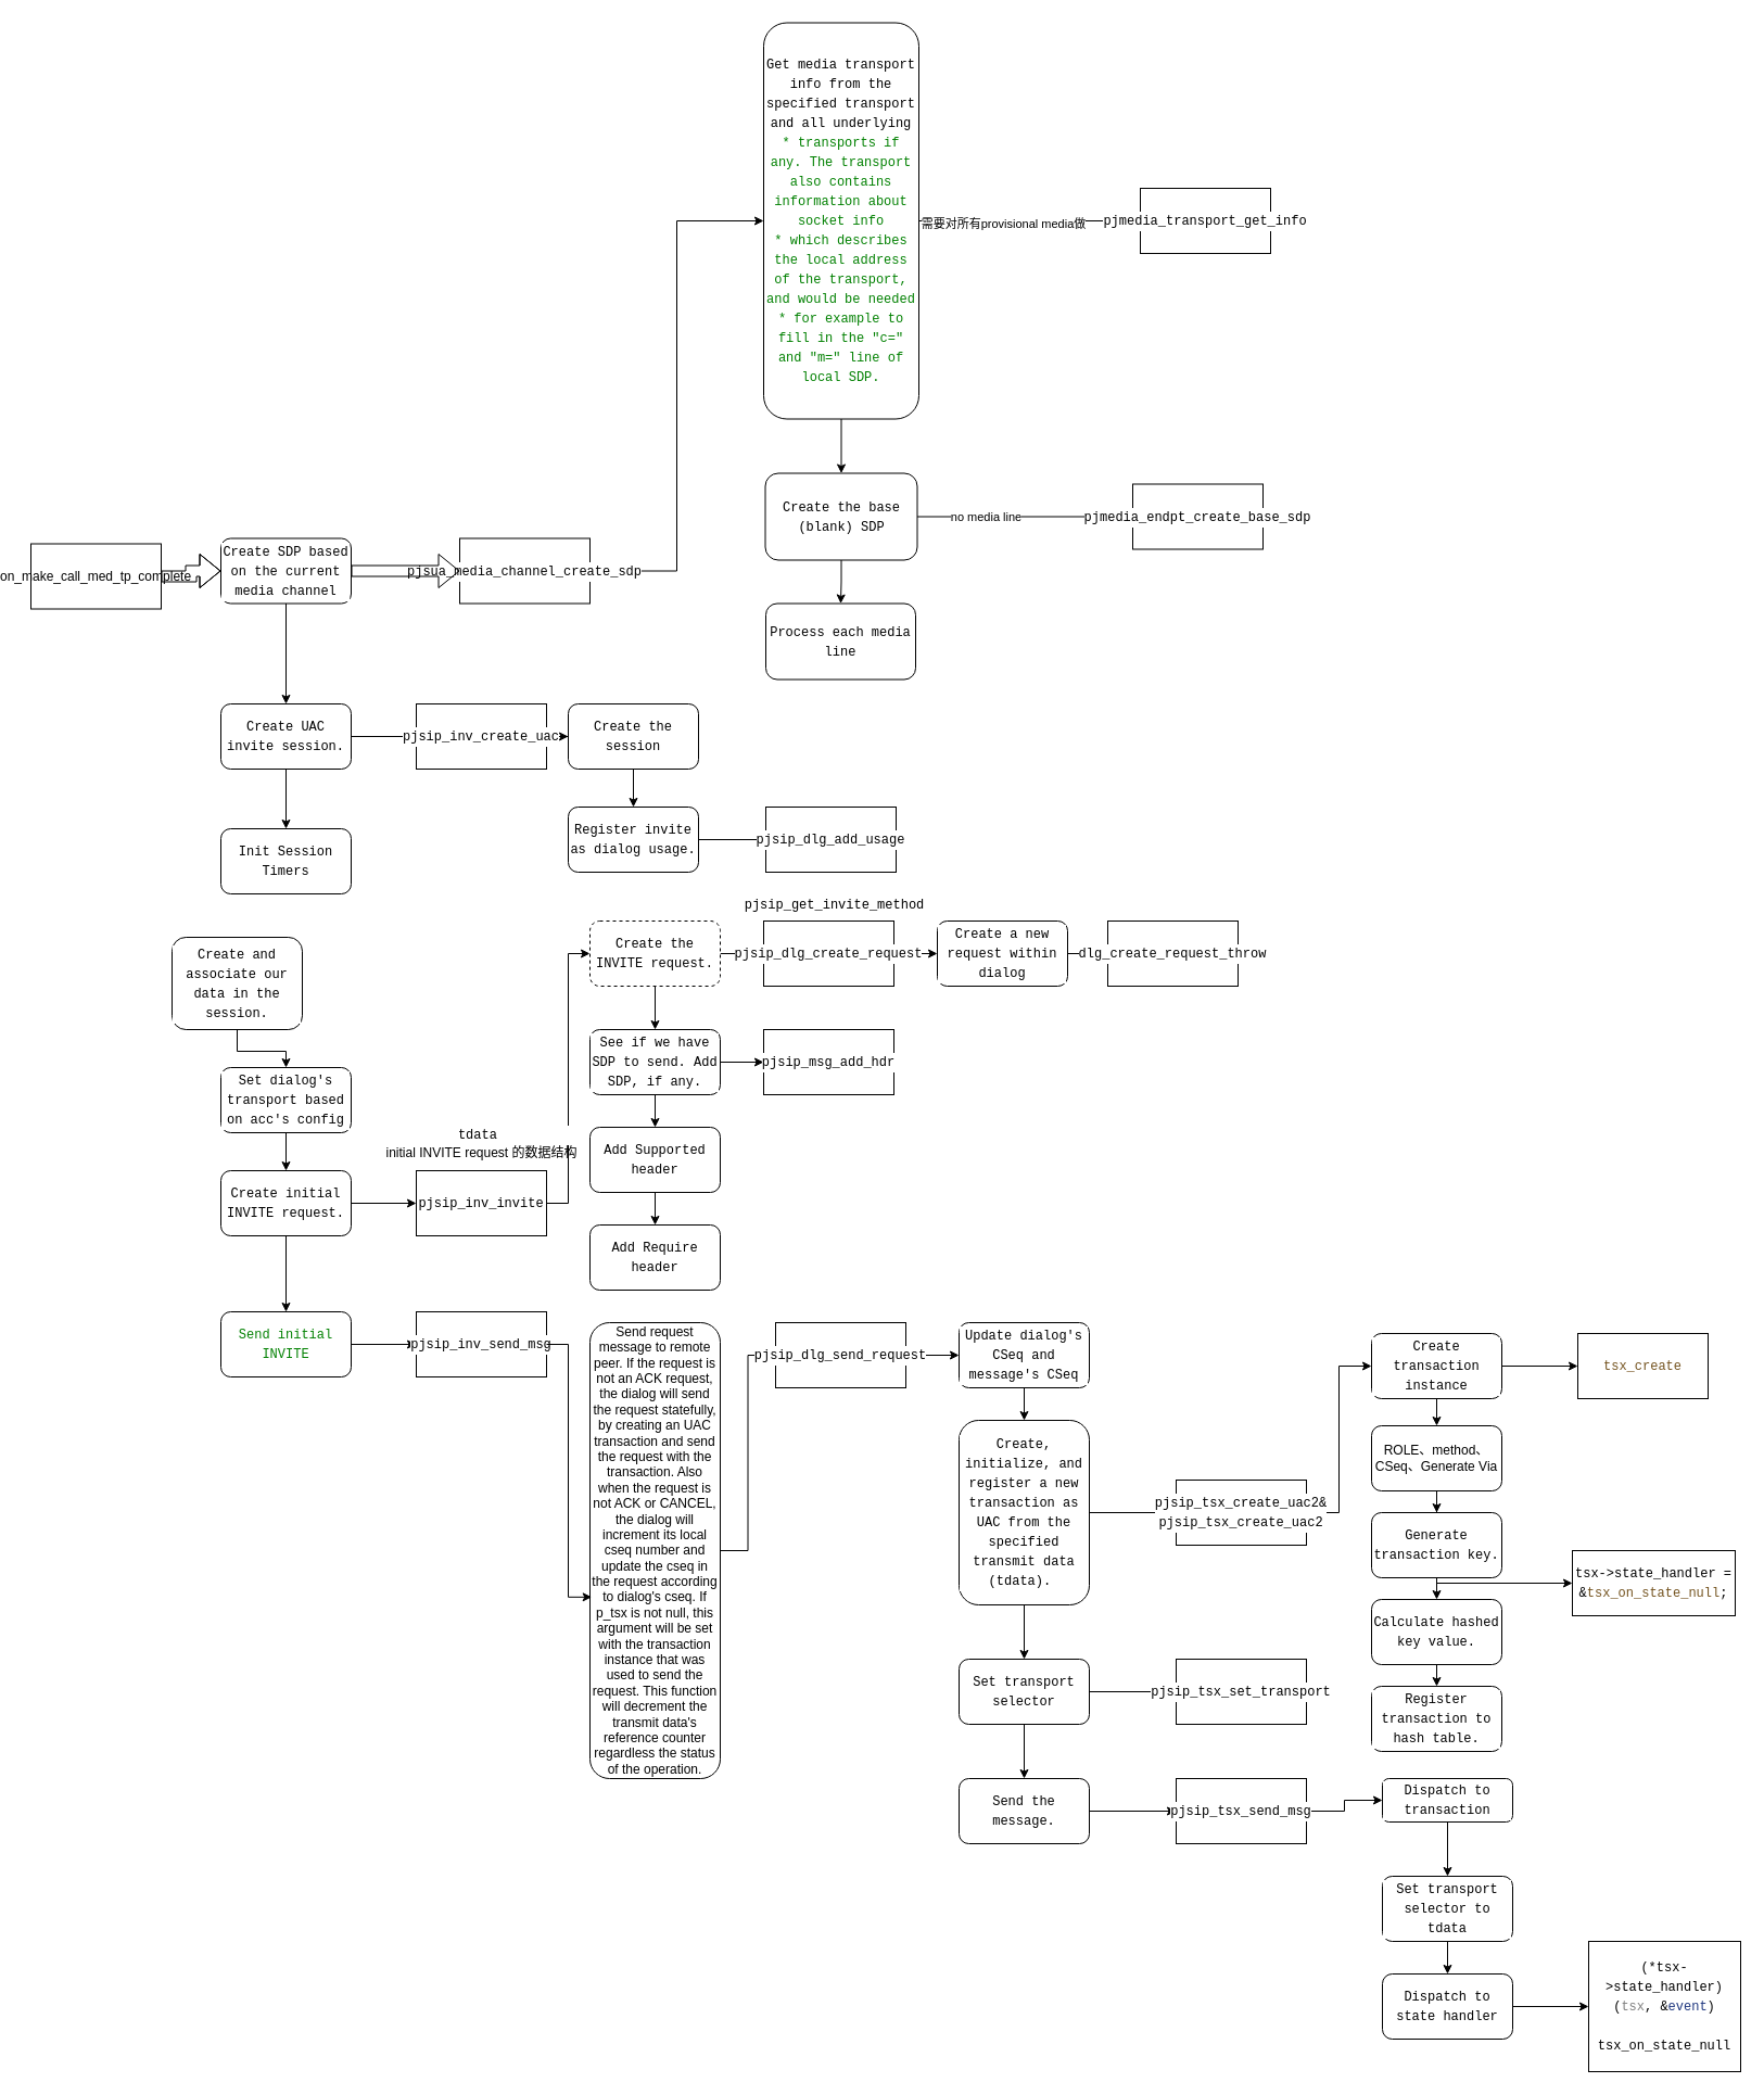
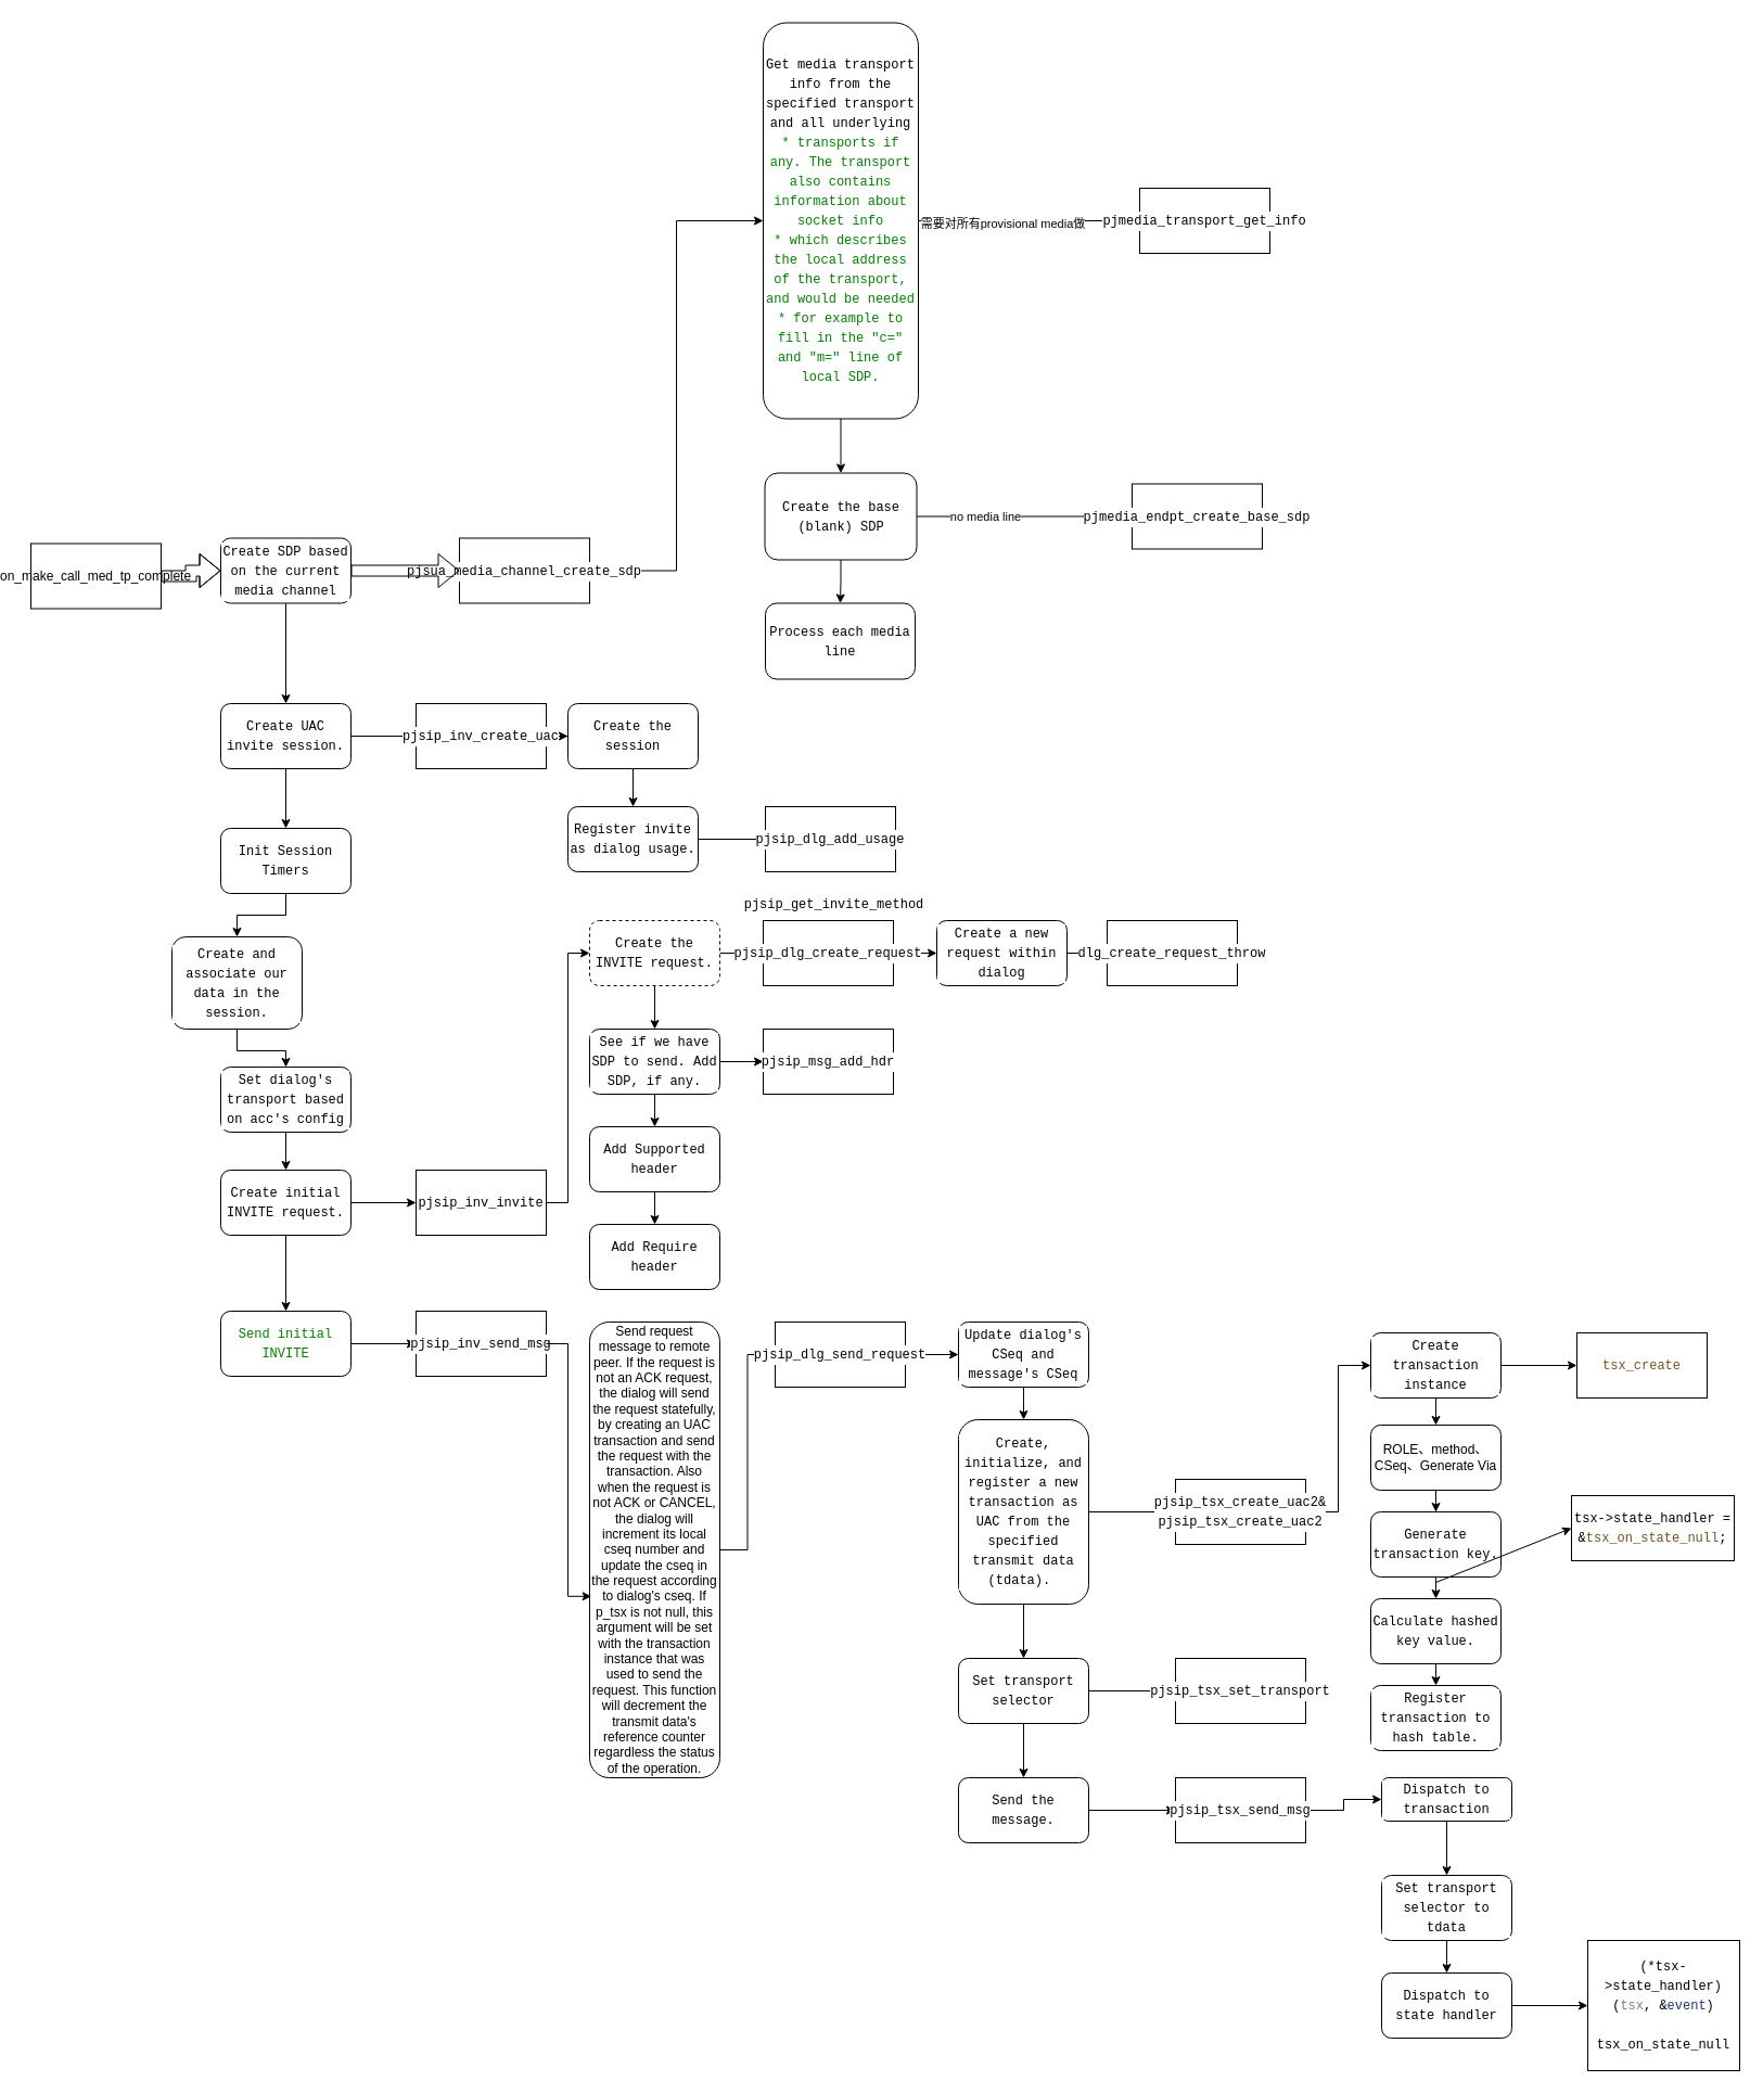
+ <mxCell id="29" value="" style="edgeStyle=orthogonalEdgeStyle;rounded=0;orthogonalLoop=1;jettySize=auto;html=1;" edge="1" parent="1" source="30" target="32"><mxGeometry relative="1" as="geometry" /></mxCell>
- <mxCell id="70" value="&lt;div style=&quot;background-color: rgb(255, 255, 255); font-family: Menlo, Monaco, &amp;quot;Courier New&amp;quot;, monospace; line-height: 18px;&quot;&gt;tdata&amp;nbsp;&lt;/div&gt;initial INVITE request 的数据结构" style="text;html=1;align=center;verticalAlign=middle;resizable=0;points=[];autosize=1;strokeColor=none;fillColor=none;" vertex="1" parent="1"><mxGeometry x="335" y="1028" width="200" height="50" as="geometry" /></mxCell>
- <mxCell id="99" value="&lt;div style=&quot;background-color: rgb(255, 255, 255); font-family: Menlo, Monaco, &amp;quot;Courier New&amp;quot;, monospace; line-height: 18px;&quot;&gt;tsx-&amp;gt;state_handler = &amp;amp;&lt;span style=&quot;color: #74531f;&quot;&gt;tsx_on_state_null&lt;/span&gt;;&lt;/div&gt;" style="whiteSpace=wrap;html=1;" vertex="1" parent="1"><mxGeometry x="1440" y="1428" width="150" height="60" as="geometry" /></mxCell>
+ <mxCell id="99" value="&lt;div style=&quot;background-color: rgb(255, 255, 255); font-family: Menlo, Monaco, &amp;quot;Courier New&amp;quot;, monospace; line-height: 18px;&quot;&gt;tsx-&amp;gt;state_handler = &amp;amp;&lt;span style=&quot;color: #74531f;&quot;&gt;tsx_on_state_null&lt;/span&gt;;&lt;/div&gt;" style="whiteSpace=wrap;html=1;" vertex="1" parent="1"><mxGeometry x="1440" y="1378" width="150" height="60" as="geometry" /></mxCell>
